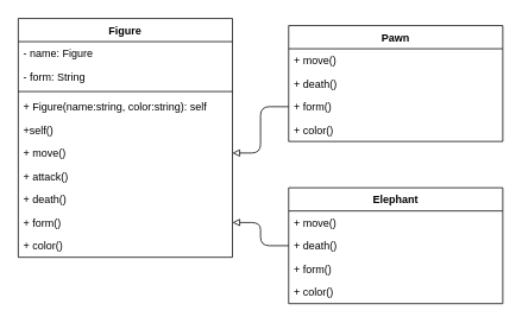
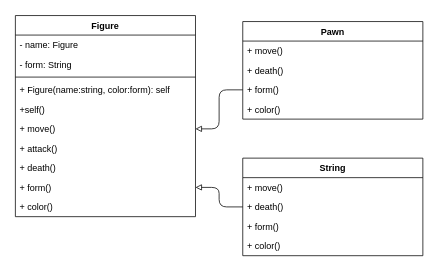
- <mxCell id="6" value="+ Figure(name:string, color:string): self" style="text;strokeColor=none;fillColor=none;align=left;verticalAlign=top;spacingLeft=4;spacingRight=4;overflow=hidden;rotatable=0;points=[[0,0.5],[1,0.5]];portConstraint=eastwest;" vertex="1" parent="2"><mxGeometry y="86" width="240" height="26" as="geometry" /></mxCell>
+ <mxCell id="6" value="+ Figure(name:string, color:form): self" style="text;strokeColor=none;fillColor=none;align=left;verticalAlign=top;spacingLeft=4;spacingRight=4;overflow=hidden;rotatable=0;points=[[0,0.5],[1,0.5]];portConstraint=eastwest;" vertex="1" parent="2"><mxGeometry y="86" width="240" height="26" as="geometry" /></mxCell>
- <mxCell id="14" value="Elephant" style="swimlane;fontStyle=1;align=center;verticalAlign=top;childLayout=stackLayout;horizontal=1;startSize=26;horizontalStack=0;resizeParent=1;resizeParentMax=0;resizeLast=0;collapsible=1;marginBottom=0;" parent="1" vertex="1"><mxGeometry x="323" y="210" width="240" height="130" as="geometry"><mxRectangle x="140" y="199" width="70" height="26" as="alternateBounds" /></mxGeometry></mxCell>
+ <mxCell id="14" value="String" style="swimlane;fontStyle=1;align=center;verticalAlign=top;childLayout=stackLayout;horizontal=1;startSize=26;horizontalStack=0;resizeParent=1;resizeParentMax=0;resizeLast=0;collapsible=1;marginBottom=0;" parent="1" vertex="1"><mxGeometry x="323" y="210" width="240" height="130" as="geometry"><mxRectangle x="140" y="199" width="70" height="26" as="alternateBounds" /></mxGeometry></mxCell>
